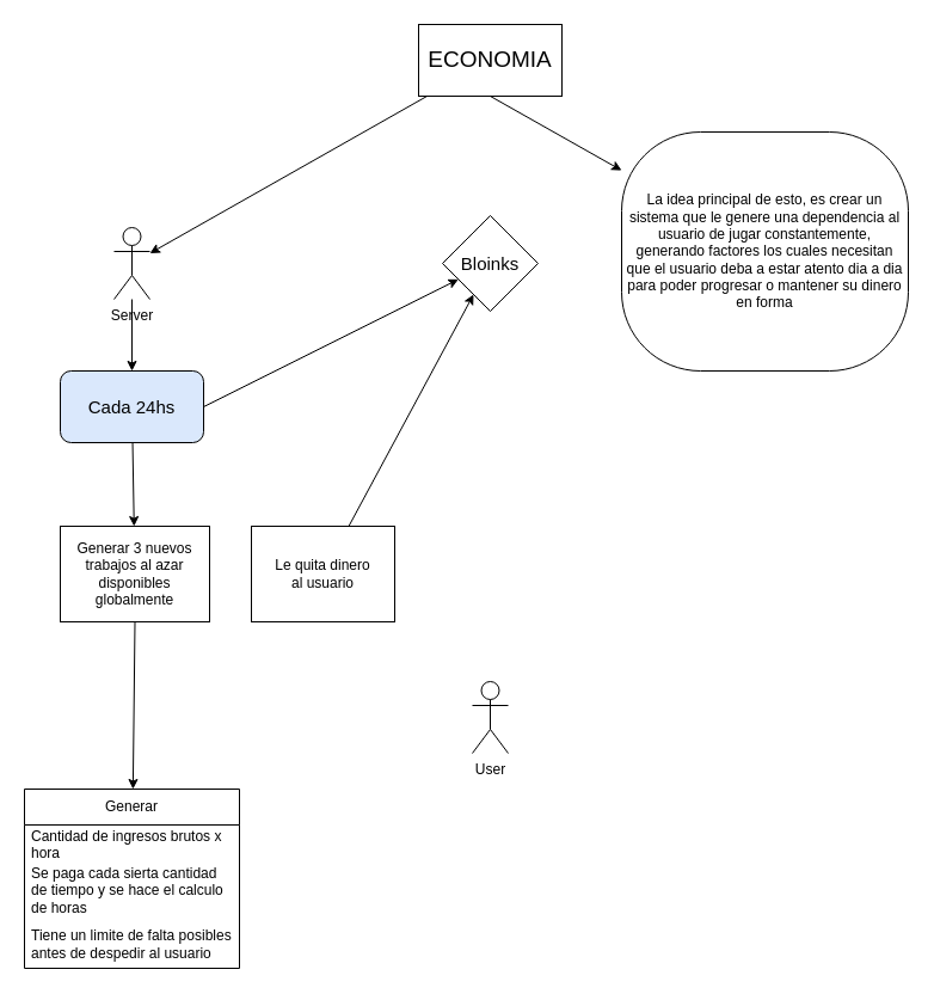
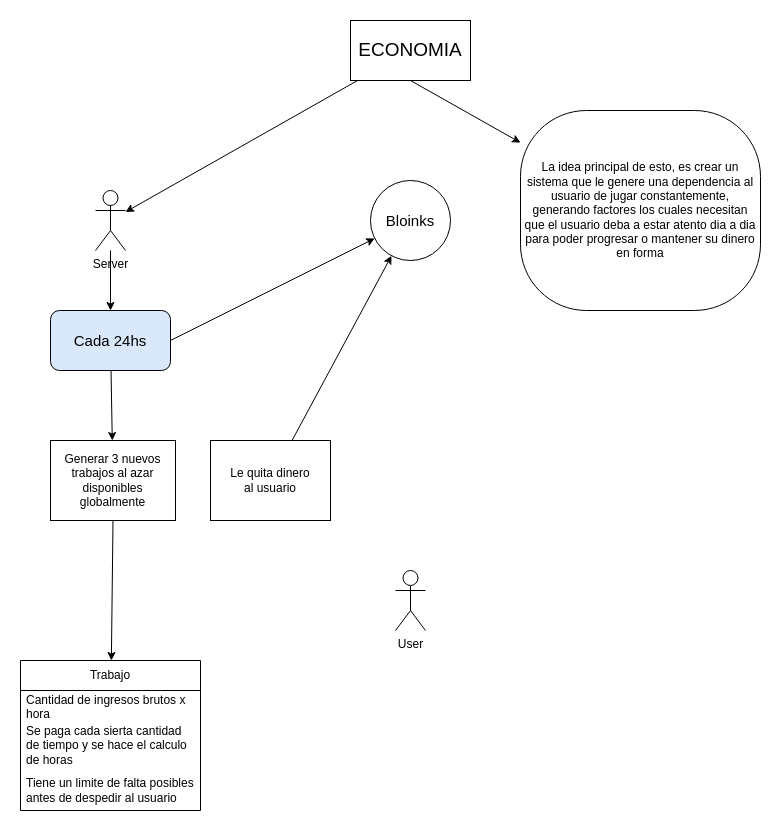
- <mxCell id="8" value="Bloinks" style="rhombus;whiteSpace=wrap;html=1;fontSize=15;" vertex="1" parent="1"><mxGeometry x="370" y="180" width="80" height="80" as="geometry" /></mxCell>
+ <mxCell id="8" value="Bloinks" style="ellipse;whiteSpace=wrap;html=1;fontSize=15;" vertex="1" parent="1"><mxGeometry x="370" y="180" width="80" height="80" as="geometry" /></mxCell>
- <mxCell id="17" value="Generar" style="swimlane;fontStyle=0;childLayout=stackLayout;horizontal=1;startSize=30;horizontalStack=0;resizeParent=1;resizeParentMax=0;resizeLast=0;collapsible=1;marginBottom=0;whiteSpace=wrap;html=1;fontSize=12;" vertex="1" parent="1"><mxGeometry x="20" y="660" width="180" height="150" as="geometry" /></mxCell>
+ <mxCell id="17" value="Trabajo" style="swimlane;fontStyle=0;childLayout=stackLayout;horizontal=1;startSize=30;horizontalStack=0;resizeParent=1;resizeParentMax=0;resizeLast=0;collapsible=1;marginBottom=0;whiteSpace=wrap;html=1;fontSize=12;" vertex="1" parent="1"><mxGeometry x="20" y="660" width="180" height="150" as="geometry" /></mxCell>
